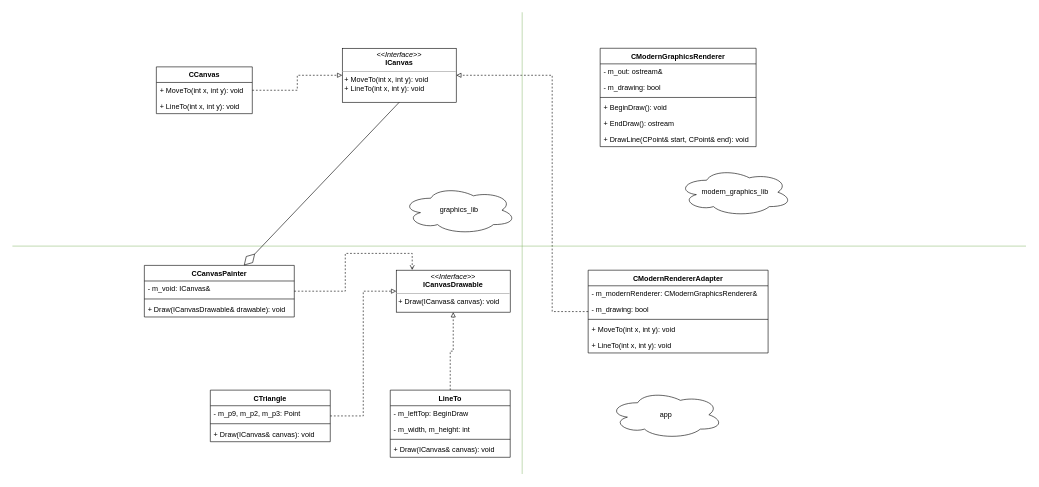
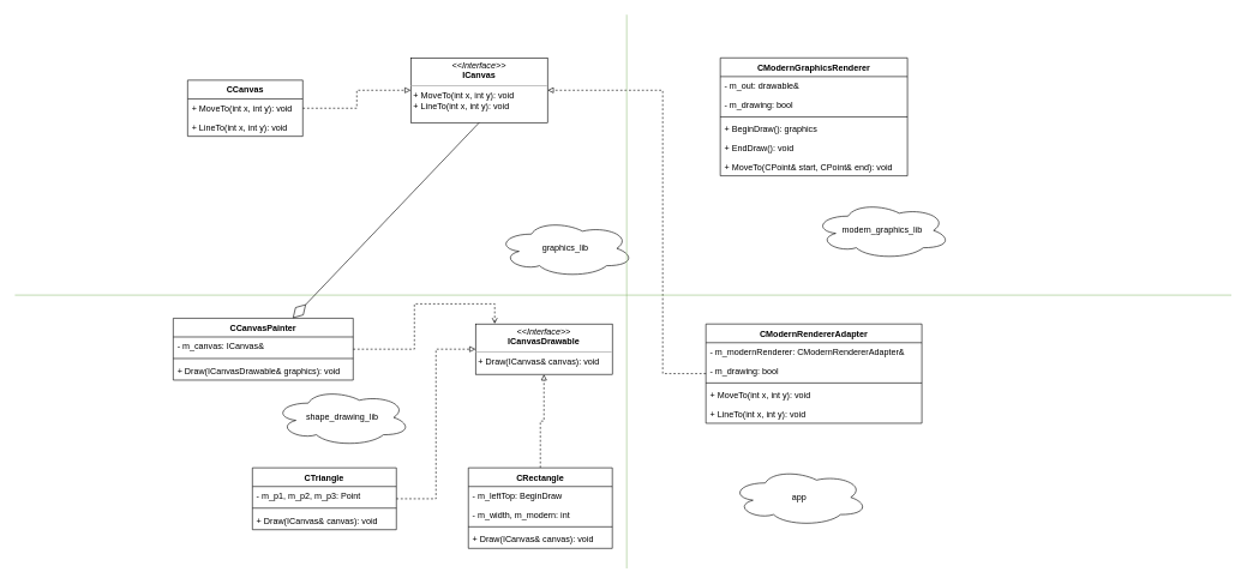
- <mxCell id="28" value="- m_out: ostream&amp;" style="text;strokeColor=none;fillColor=none;align=left;verticalAlign=top;spacingLeft=4;spacingRight=4;overflow=hidden;rotatable=0;points=[[0,0.5],[1,0.5]];portConstraint=eastwest;" parent="27" vertex="1"><mxGeometry y="26" width="260" height="26" as="geometry" /></mxCell>
+ <mxCell id="28" value="- m_out: drawable&amp;" style="text;strokeColor=none;fillColor=none;align=left;verticalAlign=top;spacingLeft=4;spacingRight=4;overflow=hidden;rotatable=0;points=[[0,0.5],[1,0.5]];portConstraint=eastwest;" parent="27" vertex="1"><mxGeometry y="26" width="260" height="26" as="geometry" /></mxCell>
- <mxCell id="31" value="+ BeginDraw(): void" style="text;strokeColor=none;fillColor=none;align=left;verticalAlign=top;spacingLeft=4;spacingRight=4;overflow=hidden;rotatable=0;points=[[0,0.5],[1,0.5]];portConstraint=eastwest;" parent="27" vertex="1"><mxGeometry y="86" width="260" height="26" as="geometry" /></mxCell>
+ <mxCell id="31" value="+ BeginDraw(): graphics" style="text;strokeColor=none;fillColor=none;align=left;verticalAlign=top;spacingLeft=4;spacingRight=4;overflow=hidden;rotatable=0;points=[[0,0.5],[1,0.5]];portConstraint=eastwest;" parent="27" vertex="1"><mxGeometry y="86" width="260" height="26" as="geometry" /></mxCell>
- <mxCell id="32" value="+ EndDraw(): ostream" style="text;strokeColor=none;fillColor=none;align=left;verticalAlign=top;spacingLeft=4;spacingRight=4;overflow=hidden;rotatable=0;points=[[0,0.5],[1,0.5]];portConstraint=eastwest;" parent="27" vertex="1"><mxGeometry y="112" width="260" height="26" as="geometry" /></mxCell>
+ <mxCell id="32" value="+ EndDraw(): void" style="text;strokeColor=none;fillColor=none;align=left;verticalAlign=top;spacingLeft=4;spacingRight=4;overflow=hidden;rotatable=0;points=[[0,0.5],[1,0.5]];portConstraint=eastwest;" parent="27" vertex="1"><mxGeometry y="112" width="260" height="26" as="geometry" /></mxCell>
- <mxCell id="33" value="+ DrawLine(CPoint&amp; start, CPoint&amp; end): void" style="text;strokeColor=none;fillColor=none;align=left;verticalAlign=top;spacingLeft=4;spacingRight=4;overflow=hidden;rotatable=0;points=[[0,0.5],[1,0.5]];portConstraint=eastwest;" parent="27" vertex="1"><mxGeometry y="138" width="260" height="26" as="geometry" /></mxCell>
+ <mxCell id="33" value="+ MoveTo(CPoint&amp; start, CPoint&amp; end): void" style="text;strokeColor=none;fillColor=none;align=left;verticalAlign=top;spacingLeft=4;spacingRight=4;overflow=hidden;rotatable=0;points=[[0,0.5],[1,0.5]];portConstraint=eastwest;" parent="27" vertex="1"><mxGeometry y="138" width="260" height="26" as="geometry" /></mxCell>
- <mxCell id="25" value="graphics_lib" style="ellipse;shape=cloud;whiteSpace=wrap;html=1;" parent="1" vertex="1"><mxGeometry x="670" y="310" width="190" height="80" as="geometry" /></mxCell>
+ <mxCell id="25" value="graphics_lib" style="ellipse;shape=cloud;whiteSpace=wrap;html=1;" parent="1" vertex="1"><mxGeometry x="690" y="305" width="190" height="80" as="geometry" /></mxCell>
- <mxCell id="21" value="- m_void: ICanvas&amp;" style="text;strokeColor=none;fillColor=none;align=left;verticalAlign=top;spacingLeft=4;spacingRight=4;overflow=hidden;rotatable=0;points=[[0,0.5],[1,0.5]];portConstraint=eastwest;" parent="20" vertex="1"><mxGeometry y="26" width="250" height="26" as="geometry" /></mxCell>
+ <mxCell id="21" value="- m_canvas: ICanvas&amp;" style="text;strokeColor=none;fillColor=none;align=left;verticalAlign=top;spacingLeft=4;spacingRight=4;overflow=hidden;rotatable=0;points=[[0,0.5],[1,0.5]];portConstraint=eastwest;" parent="20" vertex="1"><mxGeometry y="26" width="250" height="26" as="geometry" /></mxCell>
- <mxCell id="36" value="- m_modernRenderer: CModernGraphicsRenderer&amp;" style="text;strokeColor=none;fillColor=none;align=left;verticalAlign=top;spacingLeft=4;spacingRight=4;overflow=hidden;rotatable=0;points=[[0,0.5],[1,0.5]];portConstraint=eastwest;" parent="35" vertex="1"><mxGeometry y="26" width="300" height="26" as="geometry" /></mxCell>
+ <mxCell id="36" value="- m_modernRenderer: CModernRendererAdapter&amp;" style="text;strokeColor=none;fillColor=none;align=left;verticalAlign=top;spacingLeft=4;spacingRight=4;overflow=hidden;rotatable=0;points=[[0,0.5],[1,0.5]];portConstraint=eastwest;" parent="35" vertex="1"><mxGeometry y="26" width="300" height="26" as="geometry" /></mxCell>
- <mxCell id="23" value="+ Draw(ICanvasDrawable&amp; drawable): void" style="text;strokeColor=none;fillColor=none;align=left;verticalAlign=top;spacingLeft=4;spacingRight=4;overflow=hidden;rotatable=0;points=[[0,0.5],[1,0.5]];portConstraint=eastwest;" parent="20" vertex="1"><mxGeometry y="60" width="250" height="26" as="geometry" /></mxCell>
+ <mxCell id="23" value="+ Draw(ICanvasDrawable&amp; graphics): void" style="text;strokeColor=none;fillColor=none;align=left;verticalAlign=top;spacingLeft=4;spacingRight=4;overflow=hidden;rotatable=0;points=[[0,0.5],[1,0.5]];portConstraint=eastwest;" parent="20" vertex="1"><mxGeometry y="60" width="250" height="26" as="geometry" /></mxCell>
+ <mxCell id="24" value="shape_drawing_lib" style="ellipse;shape=cloud;whiteSpace=wrap;html=1;" parent="1" vertex="1"><mxGeometry x="380" y="540" width="190" height="80" as="geometry" /></mxCell>
- <mxCell id="14" value="LineTo" style="swimlane;fontStyle=1;align=center;verticalAlign=top;childLayout=stackLayout;horizontal=1;startSize=26;horizontalStack=0;resizeParent=1;resizeParentMax=0;resizeLast=0;collapsible=1;marginBottom=0;" parent="1" vertex="1"><mxGeometry x="650" y="650" width="200" height="112" as="geometry" /></mxCell>
+ <mxCell id="14" value="CRectangle" style="swimlane;fontStyle=1;align=center;verticalAlign=top;childLayout=stackLayout;horizontal=1;startSize=26;horizontalStack=0;resizeParent=1;resizeParentMax=0;resizeLast=0;collapsible=1;marginBottom=0;" parent="1" vertex="1"><mxGeometry x="650" y="650" width="200" height="112" as="geometry" /></mxCell>
- <mxCell id="10" value="- m_p9, m_p2, m_p3: Point" style="text;strokeColor=none;fillColor=none;align=left;verticalAlign=top;spacingLeft=4;spacingRight=4;overflow=hidden;rotatable=0;points=[[0,0.5],[1,0.5]];portConstraint=eastwest;" parent="9" vertex="1"><mxGeometry y="26" width="200" height="26" as="geometry" /></mxCell>
+ <mxCell id="10" value="- m_p1, m_p2, m_p3: Point" style="text;strokeColor=none;fillColor=none;align=left;verticalAlign=top;spacingLeft=4;spacingRight=4;overflow=hidden;rotatable=0;points=[[0,0.5],[1,0.5]];portConstraint=eastwest;" parent="9" vertex="1"><mxGeometry y="26" width="200" height="26" as="geometry" /></mxCell>
- <mxCell id="16" value="- m_width, m_height: int" style="text;strokeColor=none;fillColor=none;align=left;verticalAlign=top;spacingLeft=4;spacingRight=4;overflow=hidden;rotatable=0;points=[[0,0.5],[1,0.5]];portConstraint=eastwest;" parent="14" vertex="1"><mxGeometry y="52" width="200" height="26" as="geometry" /></mxCell>
+ <mxCell id="16" value="- m_width, m_modern: int" style="text;strokeColor=none;fillColor=none;align=left;verticalAlign=top;spacingLeft=4;spacingRight=4;overflow=hidden;rotatable=0;points=[[0,0.5],[1,0.5]];portConstraint=eastwest;" parent="14" vertex="1"><mxGeometry y="52" width="200" height="26" as="geometry" /></mxCell>
